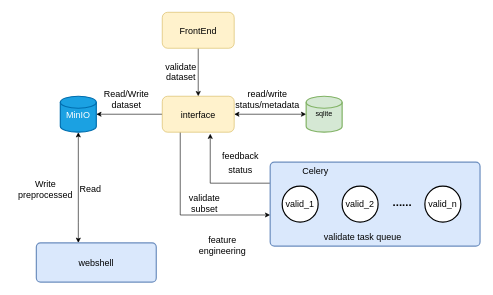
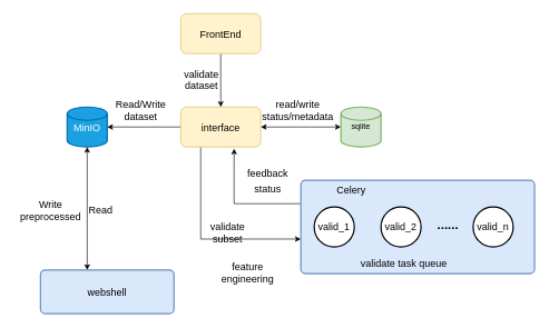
- <mxCell id="22" value="validate&lt;br&gt;subset&lt;br&gt;" style="text;html=1;align=center;verticalAlign=middle;resizable=0;points=[];autosize=1;strokeColor=none;fillColor=none;fontSize=15;" parent="1" vertex="1"><mxGeometry x="300" y="313" width="80" height="50" as="geometry" /></mxCell>
+ <mxCell id="22" value="validate&lt;br&gt;subset&lt;br&gt;" style="text;html=1;align=center;verticalAlign=middle;resizable=0;points=[];autosize=1;strokeColor=none;fillColor=none;fontSize=15;" parent="1" vertex="1"><mxGeometry x="300" y="323" width="80" height="50" as="geometry" /></mxCell>
